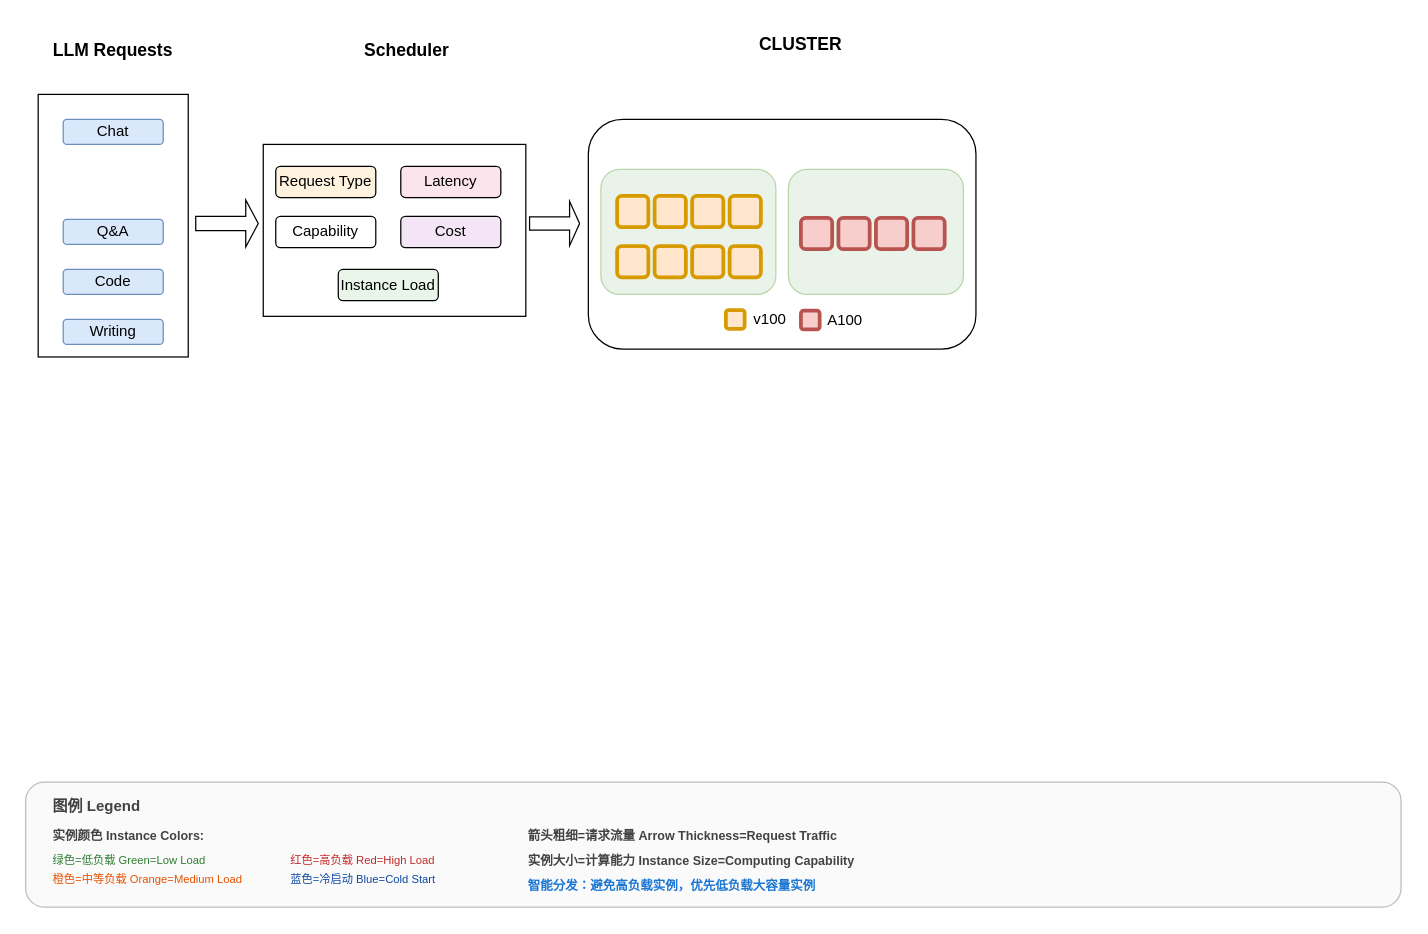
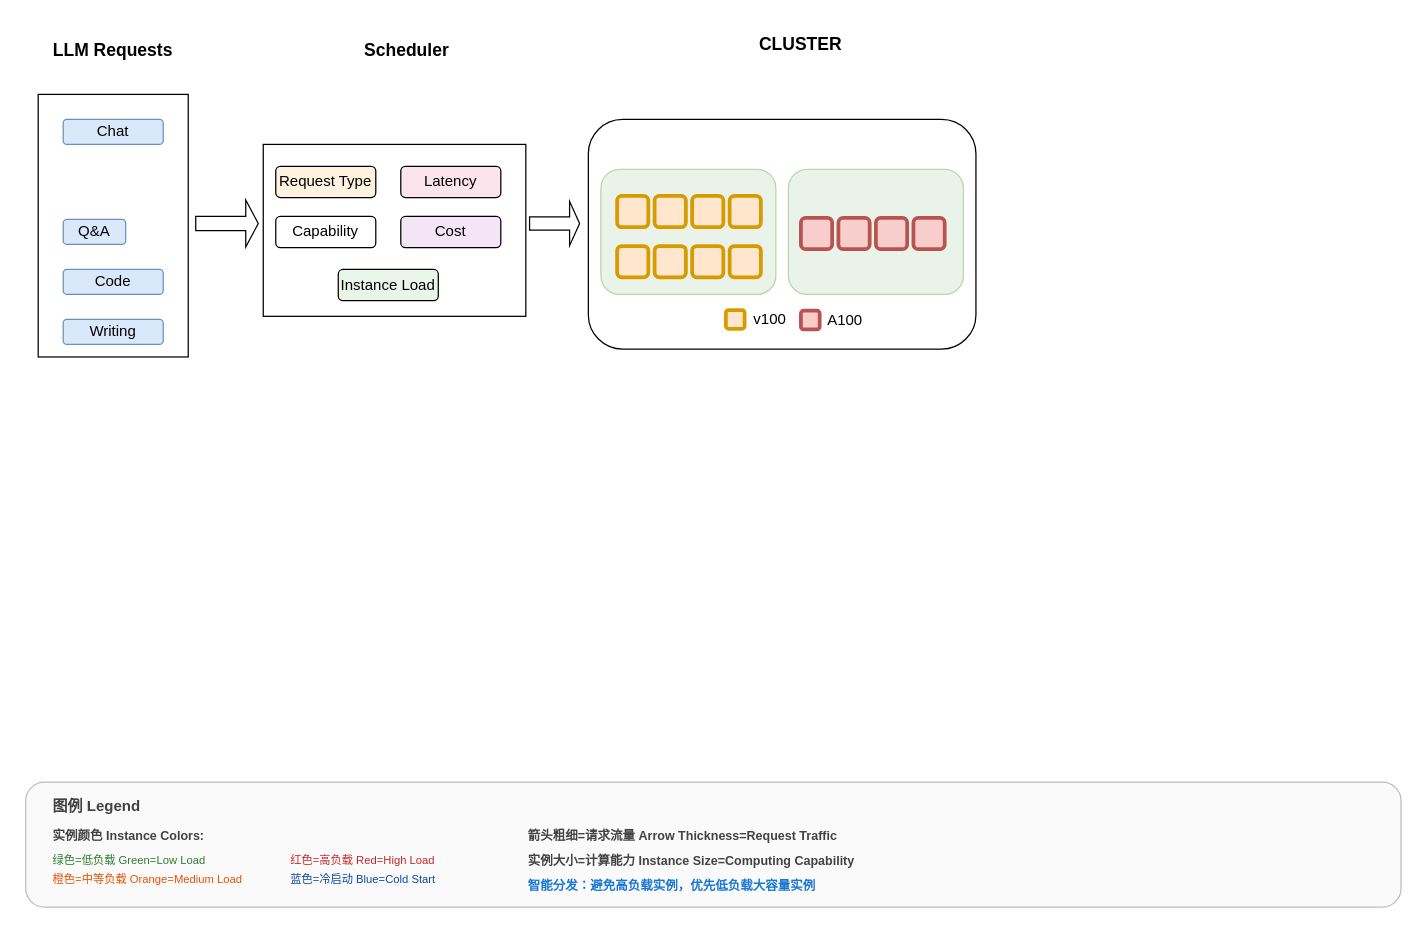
- <mxCell id="7" value="Q&amp;A" style="rounded=1;whiteSpace=wrap;html=1;fontSize=12;fillColor=#dae8fc;strokeColor=#6c8ebf;" parent="1" vertex="1"><mxGeometry x="50" y="175" width="80" height="20" as="geometry" /></mxCell>
+ <mxCell id="7" value="Q&amp;A" style="rounded=1;whiteSpace=wrap;html=1;fontSize=12;fillColor=#dae8fc;strokeColor=#6c8ebf;" parent="1" vertex="1"><mxGeometry x="50" y="175" width="50" height="20" as="geometry" /></mxCell>
